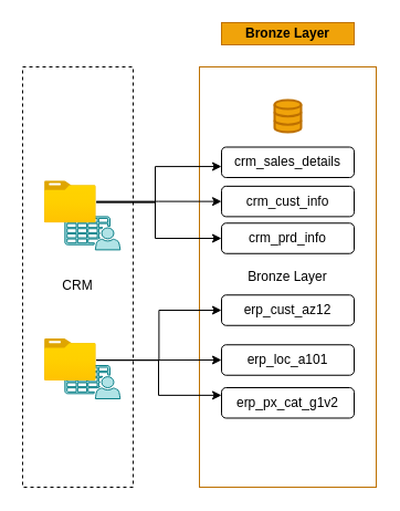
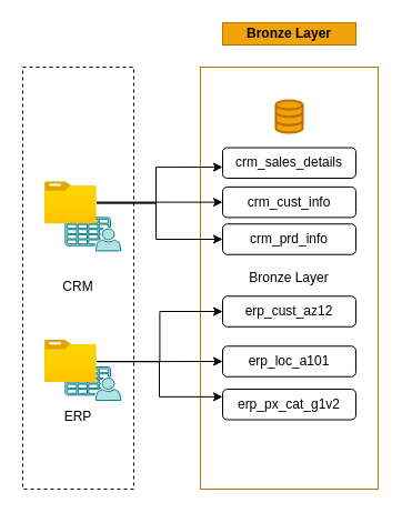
+ <mxCell id="22" value="ERP" style="text;html=1;align=center;verticalAlign=middle;whiteSpace=wrap;rounded=0;" vertex="1" parent="1"><mxGeometry x="40" y="360" width="60" height="30" as="geometry" /></mxCell>
